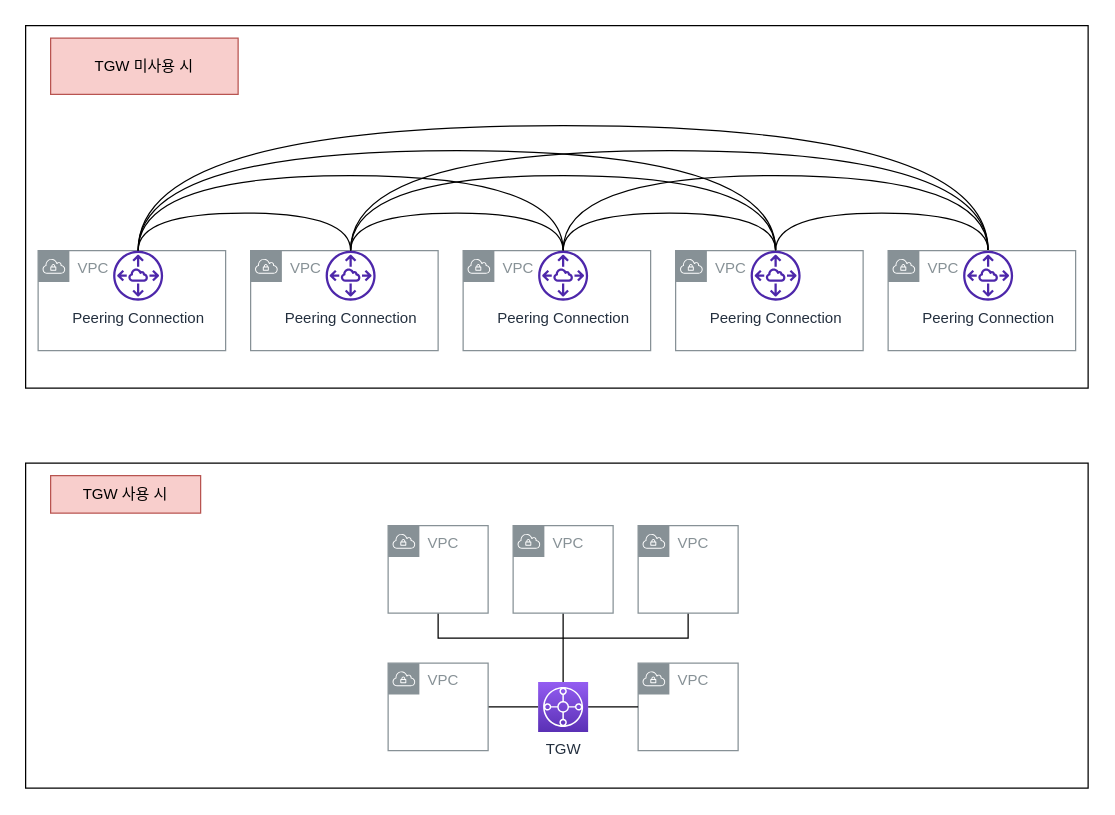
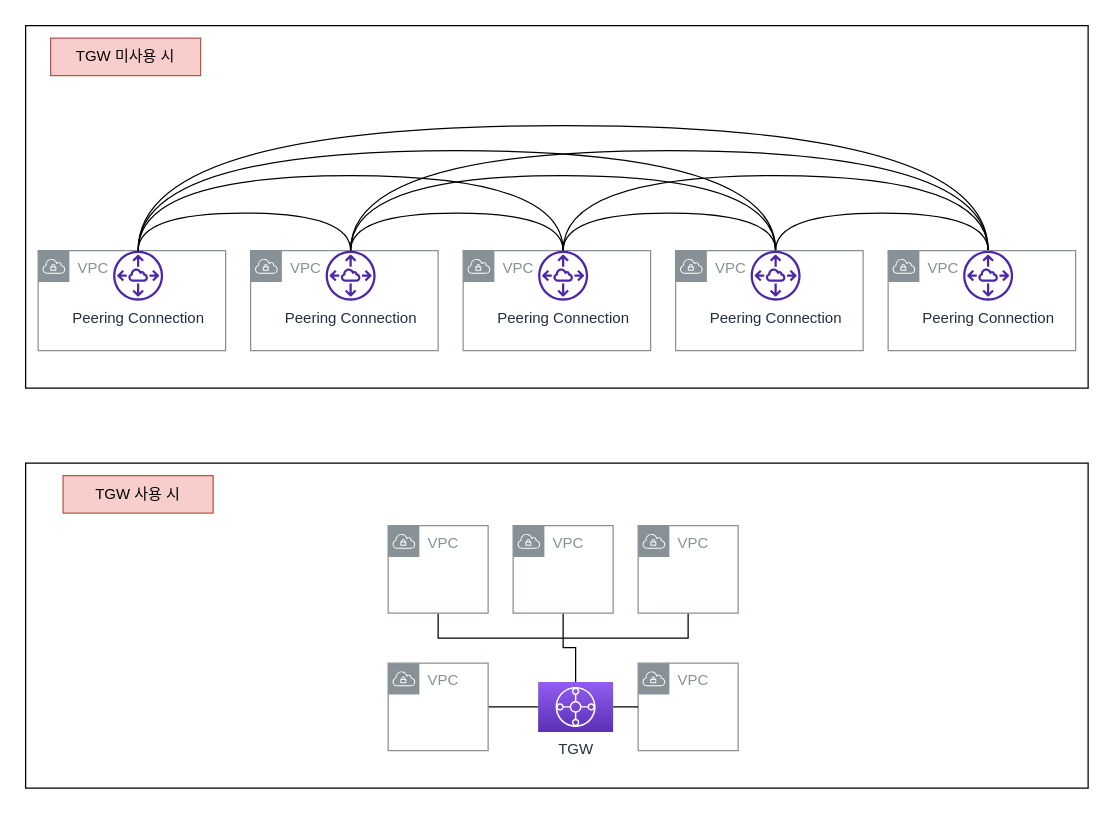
- <mxCell id="32" value="TGW 미사용 시" style="text;html=1;strokeColor=#b85450;fillColor=#f8cecc;align=center;verticalAlign=middle;whiteSpace=wrap;rounded=0;" vertex="1" parent="1"><mxGeometry x="40" y="30" width="150" height="45" as="geometry" /></mxCell>
+ <mxCell id="32" value="TGW 미사용 시" style="text;html=1;strokeColor=#b85450;fillColor=#f8cecc;align=center;verticalAlign=middle;whiteSpace=wrap;rounded=0;" vertex="1" parent="1"><mxGeometry x="40" y="30" width="120" height="30" as="geometry" /></mxCell>
- <mxCell id="33" value="TGW 사용 시" style="text;html=1;strokeColor=#b85450;fillColor=#f8cecc;align=center;verticalAlign=middle;whiteSpace=wrap;rounded=0;" vertex="1" parent="1"><mxGeometry x="40" y="380" width="120" height="30" as="geometry" /></mxCell>
+ <mxCell id="33" value="TGW 사용 시" style="text;html=1;strokeColor=#b85450;fillColor=#f8cecc;align=center;verticalAlign=middle;whiteSpace=wrap;rounded=0;" vertex="1" parent="1"><mxGeometry x="50" y="380" width="120" height="30" as="geometry" /></mxCell>
- <mxCell id="31" value="TGW" style="sketch=0;points=[[0,0,0],[0.25,0,0],[0.5,0,0],[0.75,0,0],[1,0,0],[0,1,0],[0.25,1,0],[0.5,1,0],[0.75,1,0],[1,1,0],[0,0.25,0],[0,0.5,0],[0,0.75,0],[1,0.25,0],[1,0.5,0],[1,0.75,0]];outlineConnect=0;fontColor=#232F3E;gradientColor=#945DF2;gradientDirection=north;fillColor=#5A30B5;strokeColor=#ffffff;dashed=0;verticalLabelPosition=bottom;verticalAlign=top;align=center;html=1;fontSize=12;fontStyle=0;aspect=fixed;shape=mxgraph.aws4.resourceIcon;resIcon=mxgraph.aws4.transit_gateway;" vertex="1" parent="1"><mxGeometry x="430" y="545" width="40" height="40" as="geometry" /></mxCell>
+ <mxCell id="31" value="TGW" style="sketch=0;points=[[0,0,0],[0.25,0,0],[0.5,0,0],[0.75,0,0],[1,0,0],[0,1,0],[0.25,1,0],[0.5,1,0],[0.75,1,0],[1,1,0],[0,0.25,0],[0,0.5,0],[0,0.75,0],[1,0.25,0],[1,0.5,0],[1,0.75,0]];outlineConnect=0;fontColor=#232F3E;gradientColor=#945DF2;gradientDirection=north;fillColor=#5A30B5;strokeColor=#ffffff;dashed=0;verticalLabelPosition=bottom;verticalAlign=top;align=center;html=1;fontSize=12;fontStyle=0;aspect=fixed;shape=mxgraph.aws4.resourceIcon;resIcon=mxgraph.aws4.transit_gateway;" vertex="1" parent="1"><mxGeometry x="430" y="545" width="60" height="40" as="geometry" /></mxCell>
